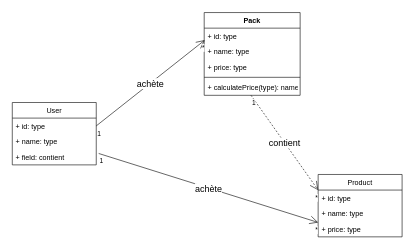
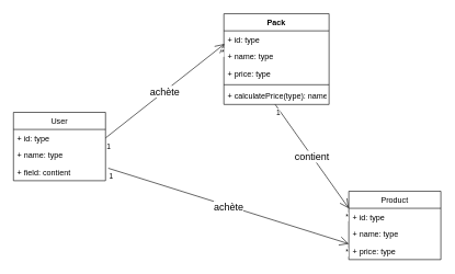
- <mxCell id="22" value="contient" style="endArrow=open;html=1;endSize=12;startArrow=none;startSize=14;startFill=0;fontSize=15;endFill=0;entryX=0;entryY=0.25;entryDx=0;entryDy=0;exitX=0.488;exitY=1;exitDx=0;exitDy=0;exitPerimeter=0;dashed=1;" parent="1" source="7" target="8" edge="1"><mxGeometry relative="1" as="geometry"><mxPoint x="174.06" y="264.994" as="sourcePoint" /><mxPoint x="540" y="380.002" as="targetPoint" /></mxGeometry></mxCell>
+ <mxCell id="22" value="contient" style="endArrow=open;html=1;endSize=12;startArrow=none;startSize=14;startFill=0;fontSize=15;endFill=0;entryX=0;entryY=0.25;entryDx=0;entryDy=0;exitX=0.488;exitY=1;exitDx=0;exitDy=0;exitPerimeter=0;" parent="1" source="7" target="8" edge="1"><mxGeometry relative="1" as="geometry"><mxPoint x="174.06" y="264.994" as="sourcePoint" /><mxPoint x="540" y="380.002" as="targetPoint" /></mxGeometry></mxCell>
